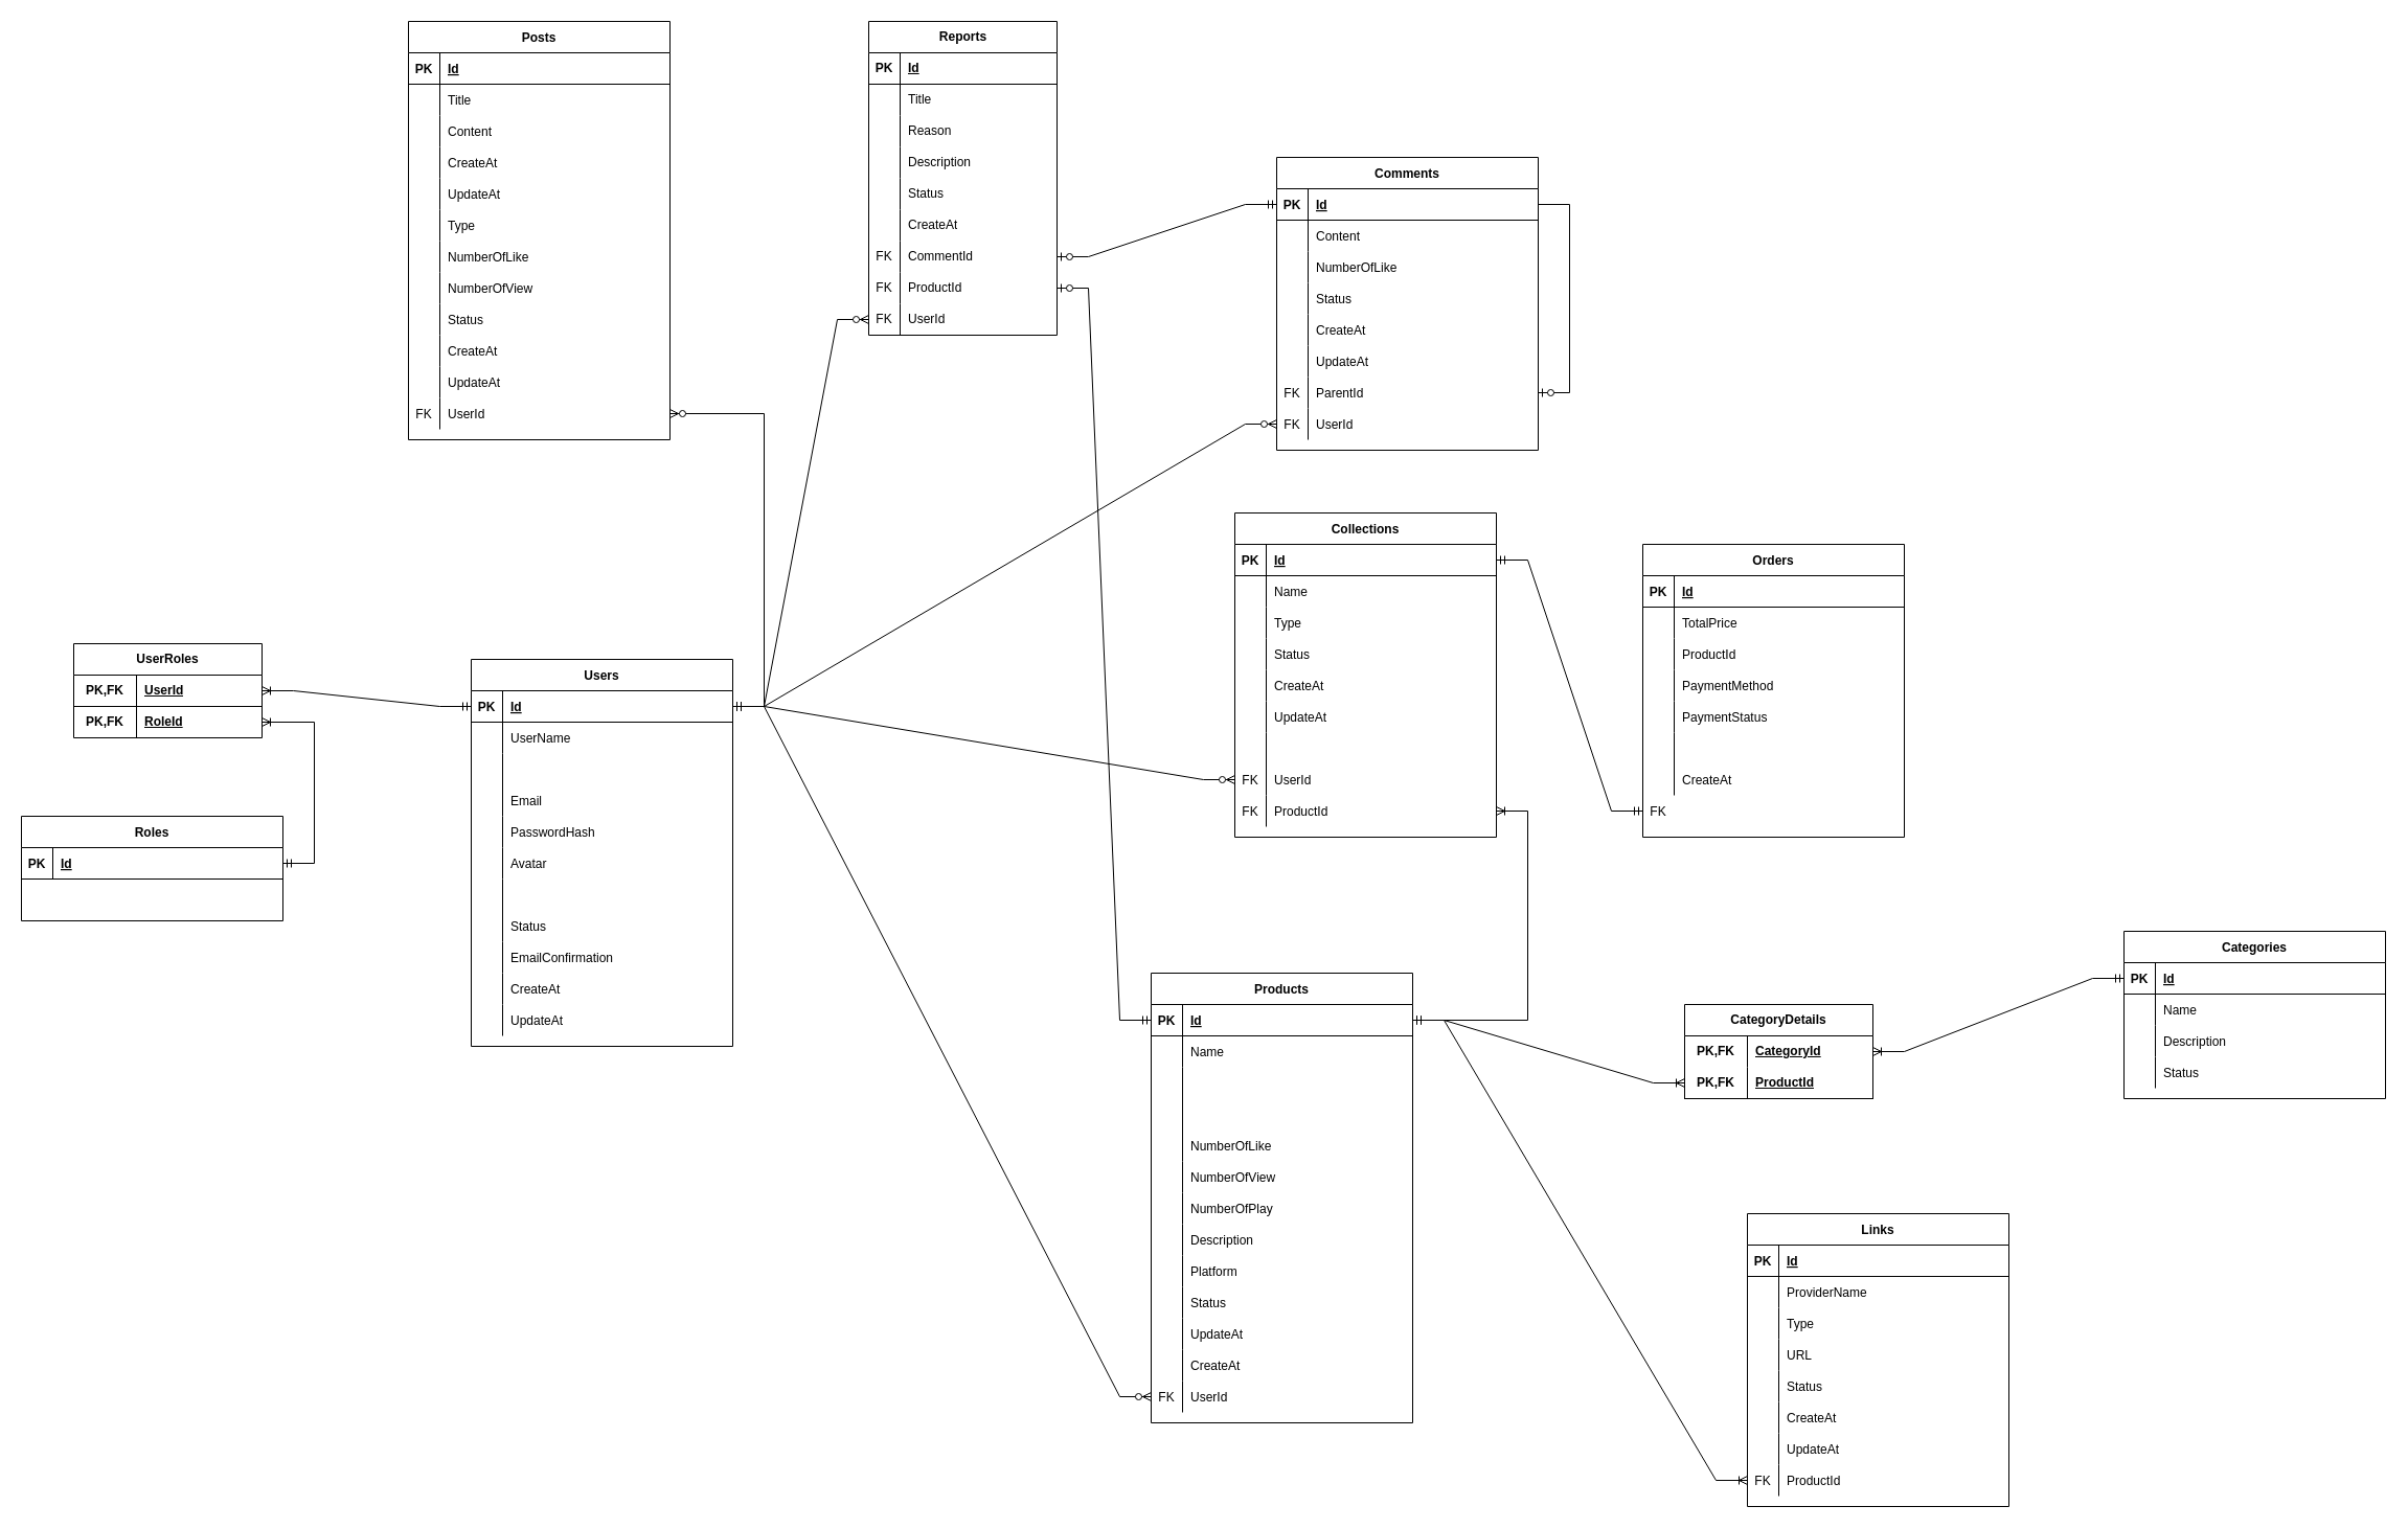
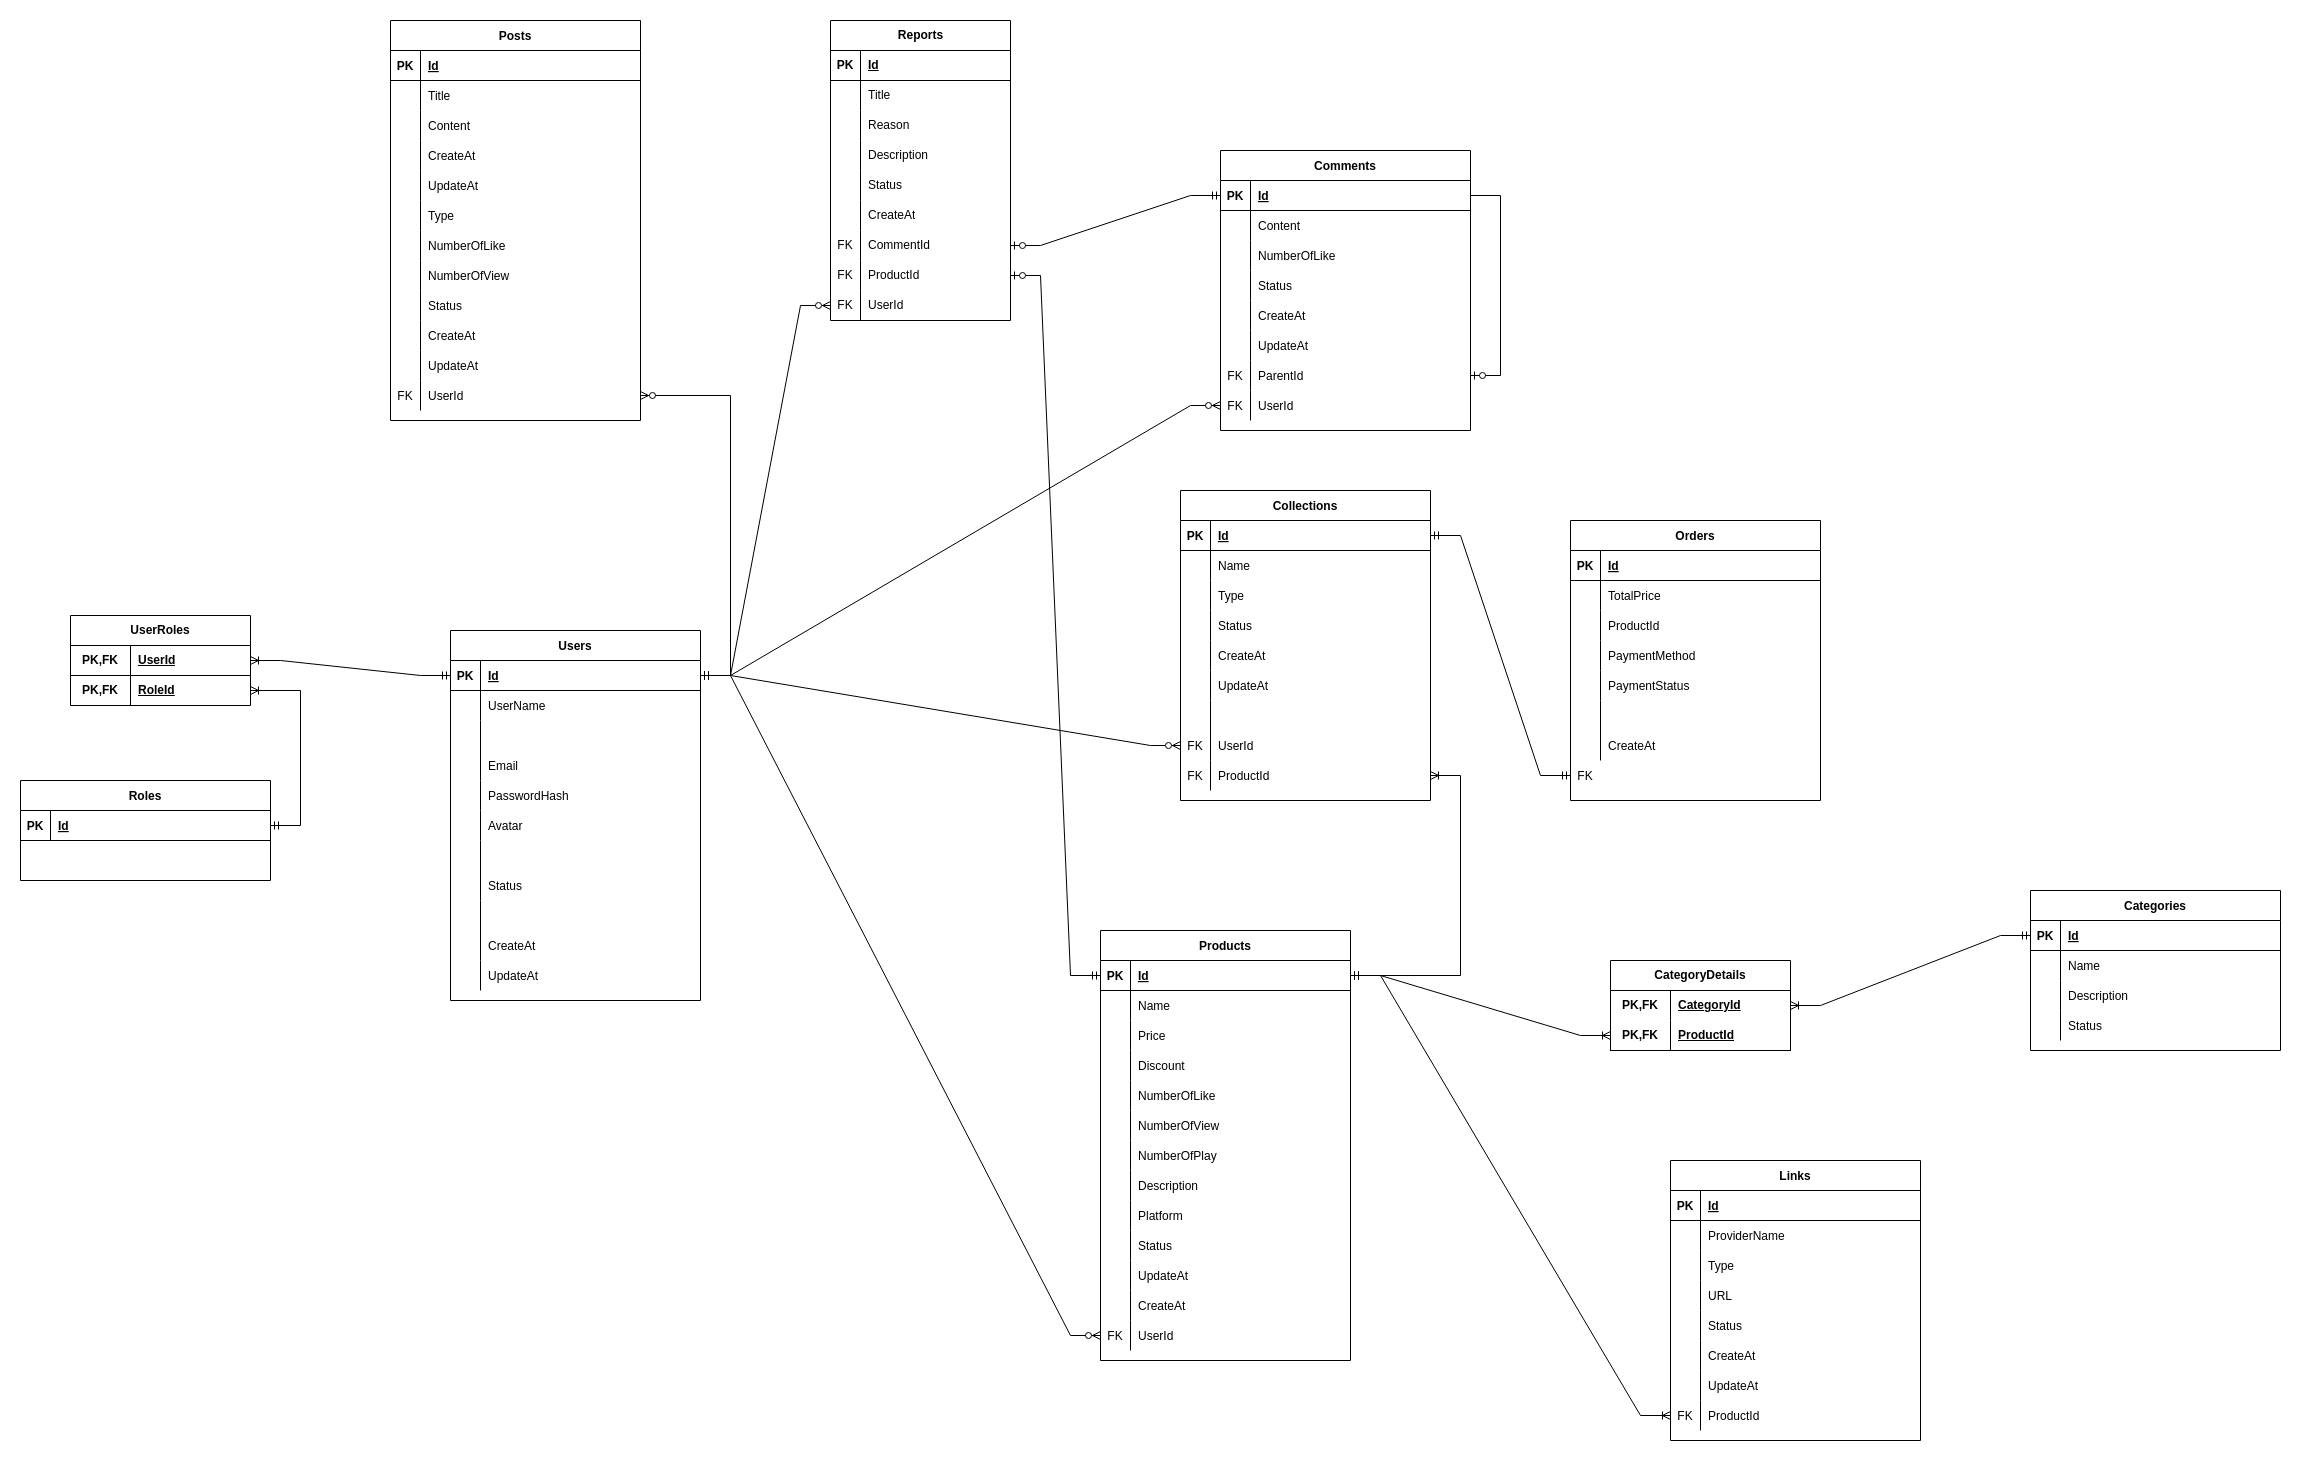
- <mxCell id="90" value="EmailConfirmation" style="shape=partialRectangle;overflow=hidden;connectable=0;fillColor=none;top=0;left=0;bottom=0;right=0;align=left;spacingLeft=6;" parent="88" vertex="1"><mxGeometry x="30" width="220" height="30" as="geometry"><mxRectangle width="220" height="30" as="alternateBounds" /></mxGeometry></mxCell>
+ <mxCell id="34" value="Price" style="shape=partialRectangle;overflow=hidden;connectable=0;fillColor=none;top=0;left=0;bottom=0;right=0;align=left;spacingLeft=6;" parent="32" vertex="1"><mxGeometry x="30" width="220" height="30" as="geometry"><mxRectangle width="220" height="30" as="alternateBounds" /></mxGeometry></mxCell>
+ <mxCell id="37" value="Discount" style="shape=partialRectangle;overflow=hidden;connectable=0;fillColor=none;top=0;left=0;bottom=0;right=0;align=left;spacingLeft=6;" parent="35" vertex="1"><mxGeometry x="30" width="220" height="30" as="geometry"><mxRectangle width="220" height="30" as="alternateBounds" /></mxGeometry></mxCell>
